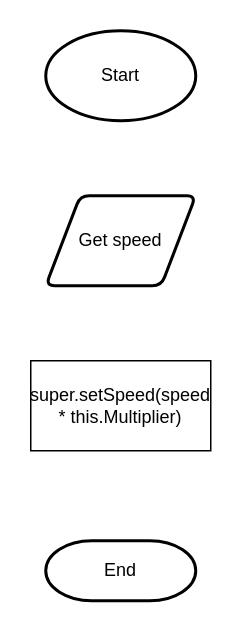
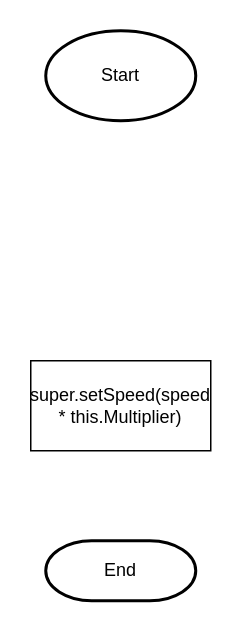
- <mxCell id="3" value="Get speed" style="shape=parallelogram;html=1;strokeWidth=2;perimeter=parallelogramPerimeter;whiteSpace=wrap;rounded=1;arcSize=12;size=0.23;" vertex="1" parent="1"><mxGeometry x="30" y="130" width="100" height="60" as="geometry" /></mxCell>
